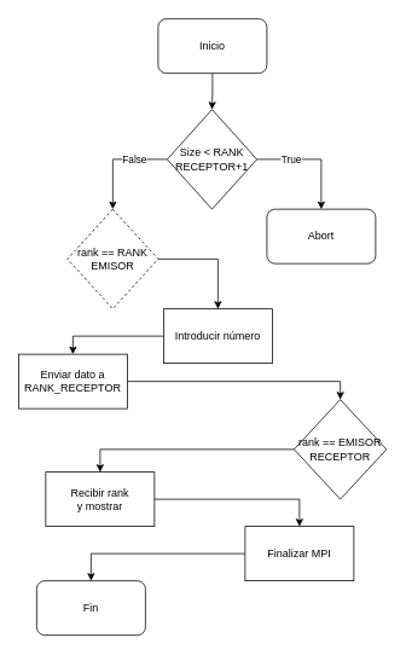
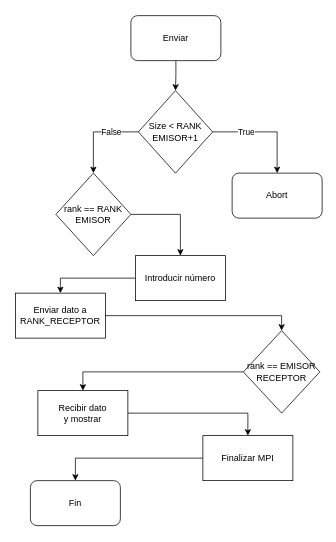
- <mxCell id="3" value="Inicio" style="rounded=1;whiteSpace=wrap;html=1;" vertex="1" parent="1"><mxGeometry x="174" y="20" width="120" height="60" as="geometry" /></mxCell>
+ <mxCell id="3" value="Enviar" style="rounded=1;whiteSpace=wrap;html=1;" vertex="1" parent="1"><mxGeometry x="174" y="20" width="120" height="60" as="geometry" /></mxCell>
- <mxCell id="8" value="Size &amp;lt; RANK&lt;br&gt;RECEPTOR+1" style="rhombus;whiteSpace=wrap;html=1;" vertex="1" parent="1"><mxGeometry x="184" y="120" width="99" height="110" as="geometry" /></mxCell>
+ <mxCell id="8" value="Size &amp;lt; RANK&lt;br&gt;EMISOR+1" style="rhombus;whiteSpace=wrap;html=1;" vertex="1" parent="1"><mxGeometry x="184" y="120" width="99" height="110" as="geometry" /></mxCell>
- <mxCell id="9" value="Abort" style="rounded=1;whiteSpace=wrap;html=1;" vertex="1" parent="1"><mxGeometry x="294" y="230" width="120" height="60" as="geometry" /></mxCell>
+ <mxCell id="9" value="Abort" style="rounded=1;whiteSpace=wrap;html=1;" vertex="1" parent="1"><mxGeometry x="309" y="230" width="120" height="60" as="geometry" /></mxCell>
- <mxCell id="11" value="rank == RANK&lt;br&gt;EMISOR" style="rhombus;whiteSpace=wrap;html=1;dashed=1;" vertex="1" parent="1"><mxGeometry x="74" y="230" width="100" height="110" as="geometry" /></mxCell>
+ <mxCell id="11" value="rank == RANK&lt;br&gt;EMISOR" style="rhombus;whiteSpace=wrap;html=1;" vertex="1" parent="1"><mxGeometry x="74" y="230" width="100" height="110" as="geometry" /></mxCell>
- <mxCell id="19" value="Recibir rank&lt;br&gt;y mostrar" style="rounded=0;whiteSpace=wrap;html=1;" vertex="1" parent="1"><mxGeometry x="50" y="520" width="120" height="60" as="geometry" /></mxCell>
+ <mxCell id="19" value="Recibir dato&lt;br&gt;y mostrar" style="rounded=0;whiteSpace=wrap;html=1;" vertex="1" parent="1"><mxGeometry x="50" y="520" width="120" height="60" as="geometry" /></mxCell>
